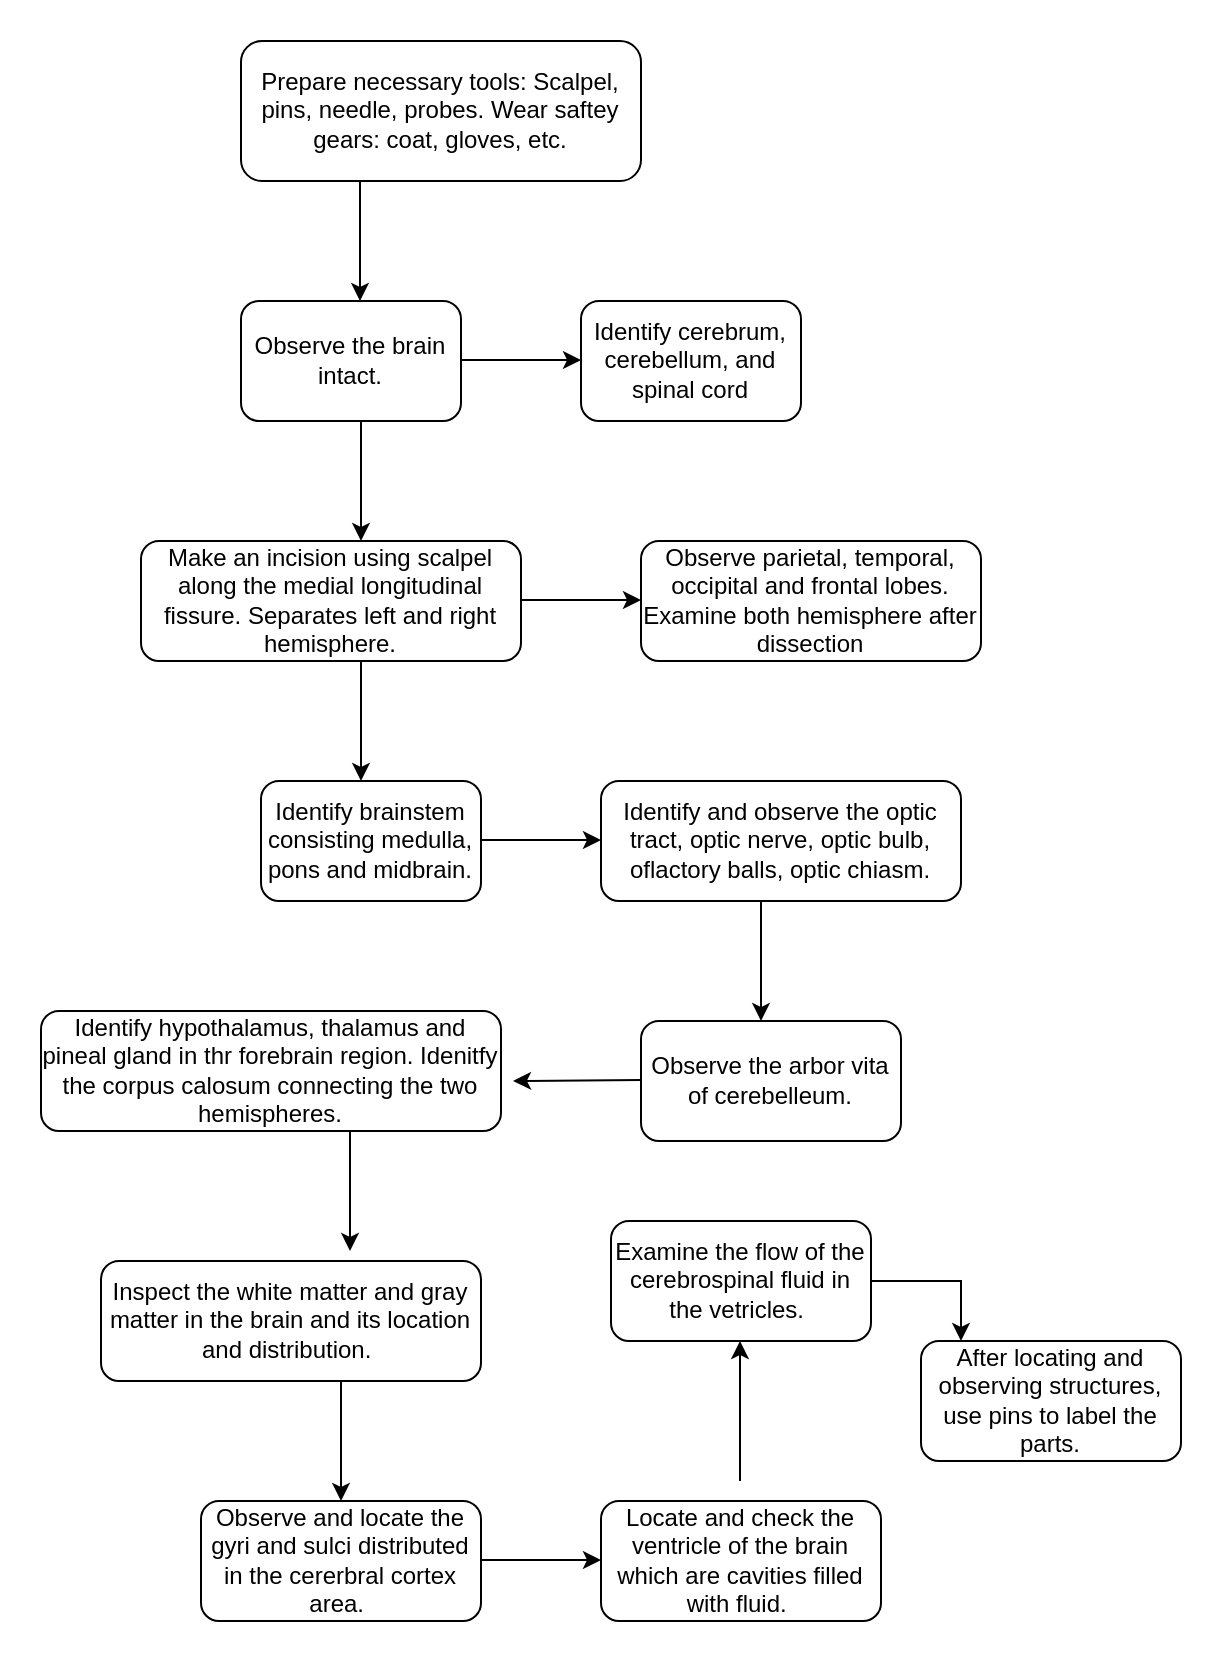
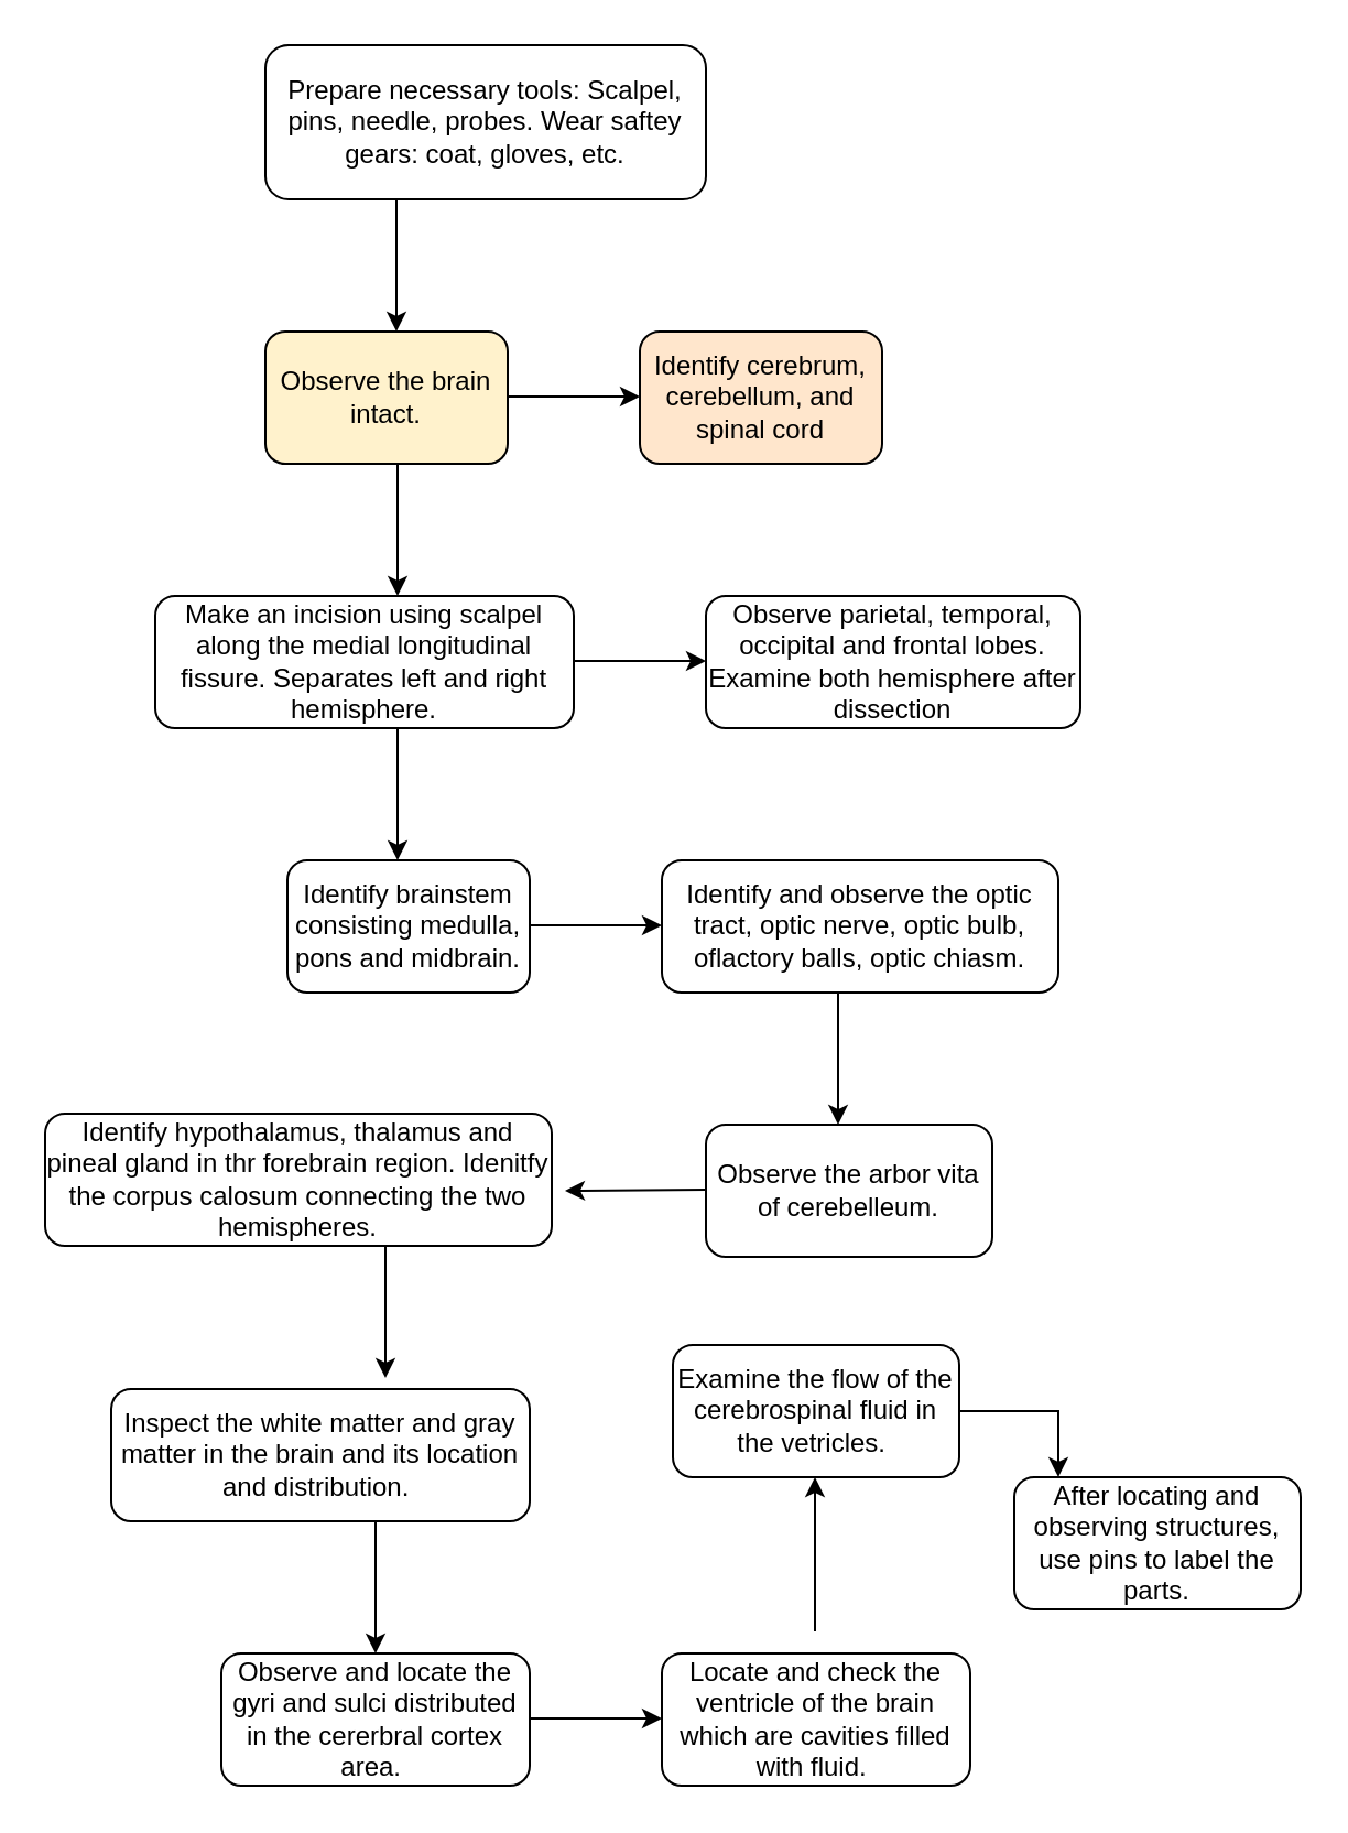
- <mxCell id="4" value="Observe the brain intact." style="rounded=1;whiteSpace=wrap;html=1;" vertex="1" parent="1"><mxGeometry x="120" y="150" width="110" height="60" as="geometry" /></mxCell>
+ <mxCell id="4" value="Observe the brain intact." style="rounded=1;whiteSpace=wrap;html=1;fillColor=#fff2cc;" vertex="1" parent="1"><mxGeometry x="120" y="150" width="110" height="60" as="geometry" /></mxCell>
- <mxCell id="6" value="Identify cerebrum, cerebellum, and spinal cord" style="rounded=1;whiteSpace=wrap;html=1;" vertex="1" parent="1"><mxGeometry x="290" y="150" width="110" height="60" as="geometry" /></mxCell>
+ <mxCell id="6" value="Identify cerebrum, cerebellum, and spinal cord" style="rounded=1;whiteSpace=wrap;html=1;fillColor=#ffe6cc;" vertex="1" parent="1"><mxGeometry x="290" y="150" width="110" height="60" as="geometry" /></mxCell>
